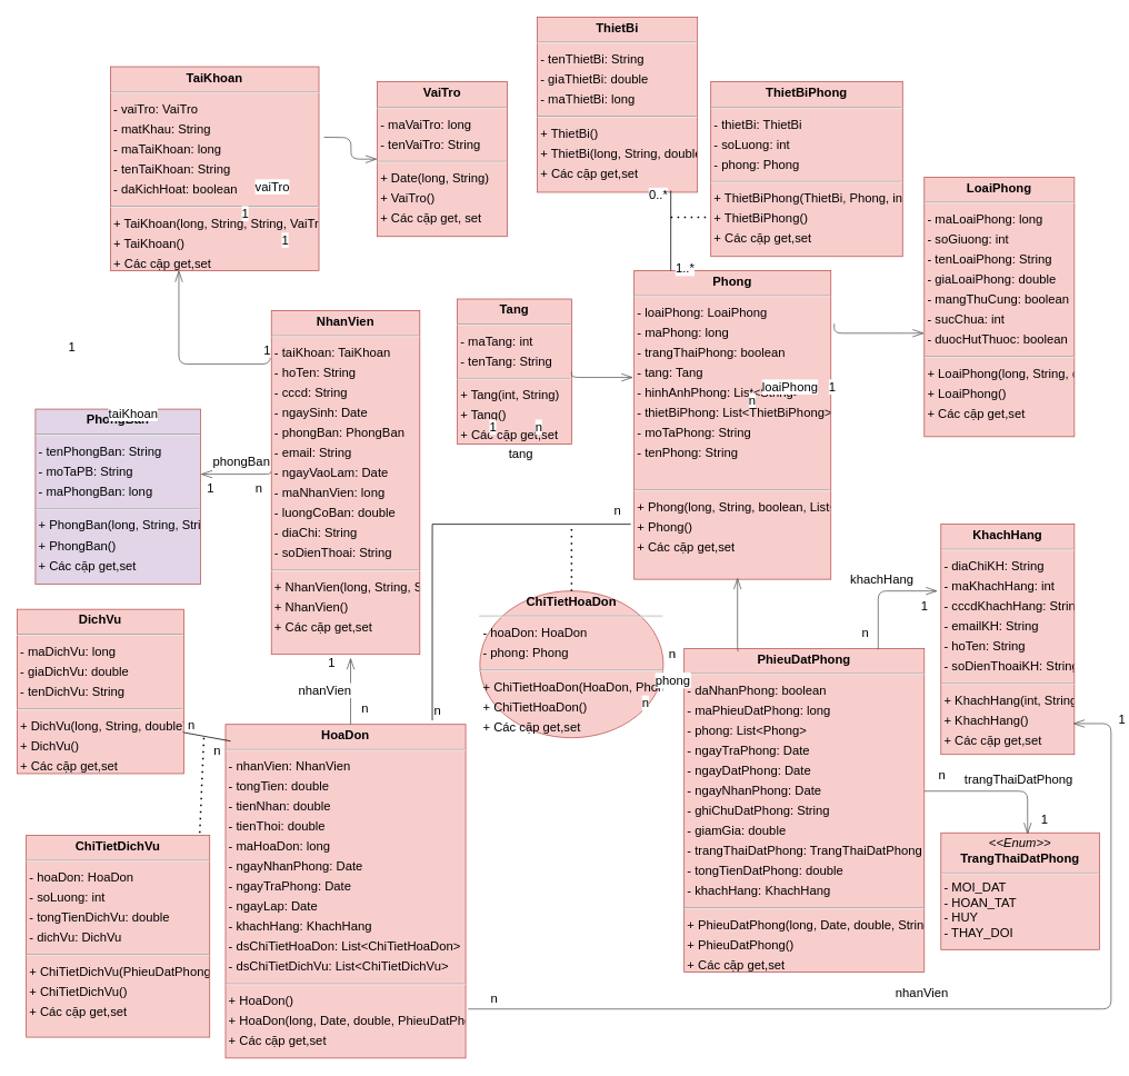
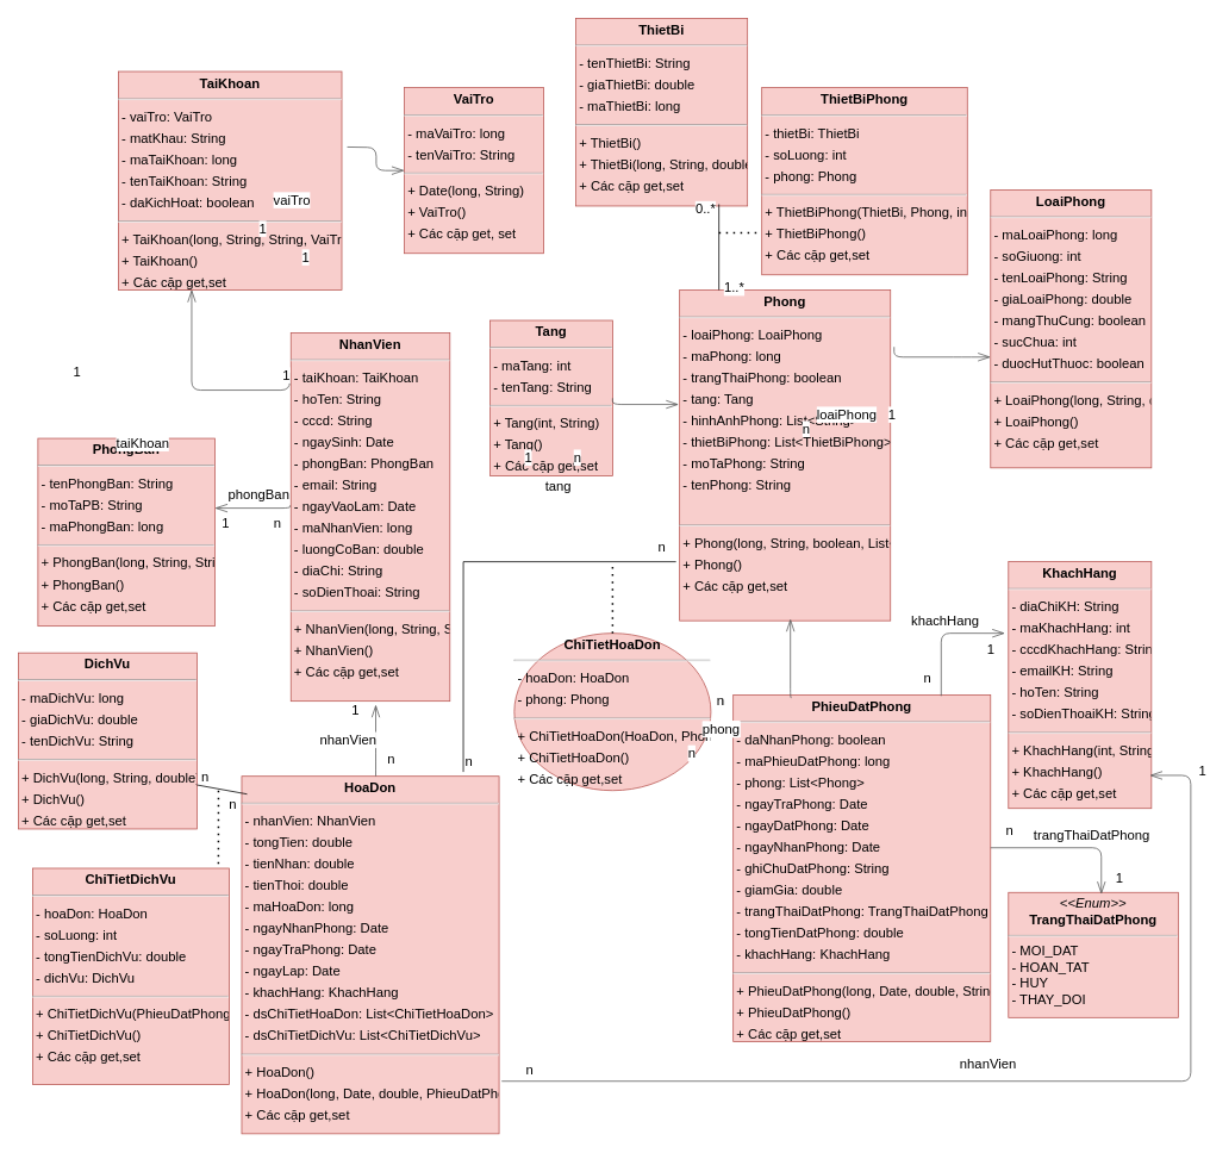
- <mxCell id="10" value="&lt;p style=&quot;margin: 4px 0px 0px; text-align: center; font-size: 15px;&quot;&gt;&lt;b style=&quot;font-size: 15px;&quot;&gt;PhongBan&lt;/b&gt;&lt;/p&gt;&lt;hr style=&quot;font-size: 15px;&quot;&gt;&lt;p style=&quot;margin: 0px 0px 0px 4px; line-height: 1.6; font-size: 15px;&quot;&gt;- tenPhongBan: String&lt;br style=&quot;border-color: var(--border-color); font-size: 15px;&quot;&gt;- moTaPB: String&lt;br style=&quot;border-color: var(--border-color); font-size: 15px;&quot;&gt;- maPhongBan: long&lt;/p&gt;&lt;hr style=&quot;font-size: 15px;&quot;&gt;&lt;p style=&quot;margin: 0px 0px 0px 4px; line-height: 1.6; font-size: 15px;&quot;&gt;+ PhongBan(long, String, String)&lt;br style=&quot;border-color: var(--border-color); font-size: 15px;&quot;&gt;+ PhongBan()&lt;br style=&quot;font-size: 15px;&quot;&gt;&lt;/p&gt;&lt;p style=&quot;margin: 0px 0px 0px 4px; line-height: 1.6; font-size: 15px;&quot;&gt;+ Các cặp get,set&lt;/p&gt;" style="verticalAlign=top;align=left;overflow=fill;fontSize=15;fontFamily=Helvetica;html=1;rounded=0;shadow=0;comic=0;labelBackgroundColor=none;strokeWidth=1;fillColor=#e1d5e7;strokeColor=#b85450;direction=south;" parent="1" vertex="1"><mxGeometry x="42" y="490" width="198" height="210" as="geometry" /></mxCell>
+ <mxCell id="10" value="&lt;p style=&quot;margin: 4px 0px 0px; text-align: center; font-size: 15px;&quot;&gt;&lt;b style=&quot;font-size: 15px;&quot;&gt;PhongBan&lt;/b&gt;&lt;/p&gt;&lt;hr style=&quot;font-size: 15px;&quot;&gt;&lt;p style=&quot;margin: 0px 0px 0px 4px; line-height: 1.6; font-size: 15px;&quot;&gt;- tenPhongBan: String&lt;br style=&quot;border-color: var(--border-color); font-size: 15px;&quot;&gt;- moTaPB: String&lt;br style=&quot;border-color: var(--border-color); font-size: 15px;&quot;&gt;- maPhongBan: long&lt;/p&gt;&lt;hr style=&quot;font-size: 15px;&quot;&gt;&lt;p style=&quot;margin: 0px 0px 0px 4px; line-height: 1.6; font-size: 15px;&quot;&gt;+ PhongBan(long, String, String)&lt;br style=&quot;border-color: var(--border-color); font-size: 15px;&quot;&gt;+ PhongBan()&lt;br style=&quot;font-size: 15px;&quot;&gt;&lt;/p&gt;&lt;p style=&quot;margin: 0px 0px 0px 4px; line-height: 1.6; font-size: 15px;&quot;&gt;+ Các cặp get,set&lt;/p&gt;" style="verticalAlign=top;align=left;overflow=fill;fontSize=15;fontFamily=Helvetica;html=1;rounded=0;shadow=0;comic=0;labelBackgroundColor=none;strokeWidth=1;fillColor=#f8cecc;strokeColor=#b85450;direction=south;" parent="1" vertex="1"><mxGeometry x="42" y="490" width="198" height="210" as="geometry" /></mxCell>
- <mxCell id="2" value="&lt;p style=&quot;margin: 4px 0px 0px; text-align: center; font-size: 15px;&quot;&gt;&lt;b style=&quot;font-size: 15px;&quot;&gt;ChiTietDichVu&lt;/b&gt;&lt;/p&gt;&lt;hr style=&quot;font-size: 15px;&quot;&gt;&lt;p style=&quot;margin: 0px 0px 0px 4px; line-height: 1.6; font-size: 15px;&quot;&gt;- hoaDon: HoaDon&lt;br style=&quot;border-color: var(--border-color); font-size: 15px;&quot;&gt;- soLuong: int&lt;br style=&quot;border-color: var(--border-color); font-size: 15px;&quot;&gt;- tongTienDichVu: double&lt;br style=&quot;border-color: var(--border-color); font-size: 15px;&quot;&gt;- dichVu: DichVu&lt;/p&gt;&lt;hr style=&quot;font-size: 15px;&quot;&gt;&lt;p style=&quot;margin: 0px 0px 0px 4px; line-height: 1.6; font-size: 15px;&quot;&gt;+ ChiTietDichVu(PhieuDatPhong, DichVu, int, double)&lt;br style=&quot;border-color: var(--border-color); font-size: 15px;&quot;&gt;+ ChiTietDichVu()&lt;br style=&quot;font-size: 15px;&quot;&gt;&lt;/p&gt;&lt;p style=&quot;margin: 0px 0px 0px 4px; line-height: 1.6; font-size: 15px;&quot;&gt;+ Các cặp get,set&lt;/p&gt;" style="verticalAlign=top;align=left;overflow=fill;fontSize=15;fontFamily=Helvetica;html=1;rounded=0;shadow=0;comic=0;labelBackgroundColor=none;strokeWidth=1;fillColor=#f8cecc;strokeColor=#b85450;" parent="1" vertex="1"><mxGeometry x="31" y="1001" width="220" height="242" as="geometry" /></mxCell>
+ <mxCell id="2" value="&lt;p style=&quot;margin: 4px 0px 0px; text-align: center; font-size: 15px;&quot;&gt;&lt;b style=&quot;font-size: 15px;&quot;&gt;ChiTietDichVu&lt;/b&gt;&lt;/p&gt;&lt;hr style=&quot;font-size: 15px;&quot;&gt;&lt;p style=&quot;margin: 0px 0px 0px 4px; line-height: 1.6; font-size: 15px;&quot;&gt;- hoaDon: HoaDon&lt;br style=&quot;border-color: var(--border-color); font-size: 15px;&quot;&gt;- soLuong: int&lt;br style=&quot;border-color: var(--border-color); font-size: 15px;&quot;&gt;- tongTienDichVu: double&lt;br style=&quot;border-color: var(--border-color); font-size: 15px;&quot;&gt;- dichVu: DichVu&lt;/p&gt;&lt;hr style=&quot;font-size: 15px;&quot;&gt;&lt;p style=&quot;margin: 0px 0px 0px 4px; line-height: 1.6; font-size: 15px;&quot;&gt;+ ChiTietDichVu(PhieuDatPhong, DichVu, int, double)&lt;br style=&quot;border-color: var(--border-color); font-size: 15px;&quot;&gt;+ ChiTietDichVu()&lt;br style=&quot;font-size: 15px;&quot;&gt;&lt;/p&gt;&lt;p style=&quot;margin: 0px 0px 0px 4px; line-height: 1.6; font-size: 15px;&quot;&gt;+ Các cặp get,set&lt;/p&gt;" style="verticalAlign=top;align=left;overflow=fill;fontSize=15;fontFamily=Helvetica;html=1;rounded=0;shadow=0;comic=0;labelBackgroundColor=none;strokeWidth=1;fillColor=#f8cecc;strokeColor=#b85450;" parent="1" vertex="1"><mxGeometry x="36" y="971" width="220" height="242" as="geometry" /></mxCell>
